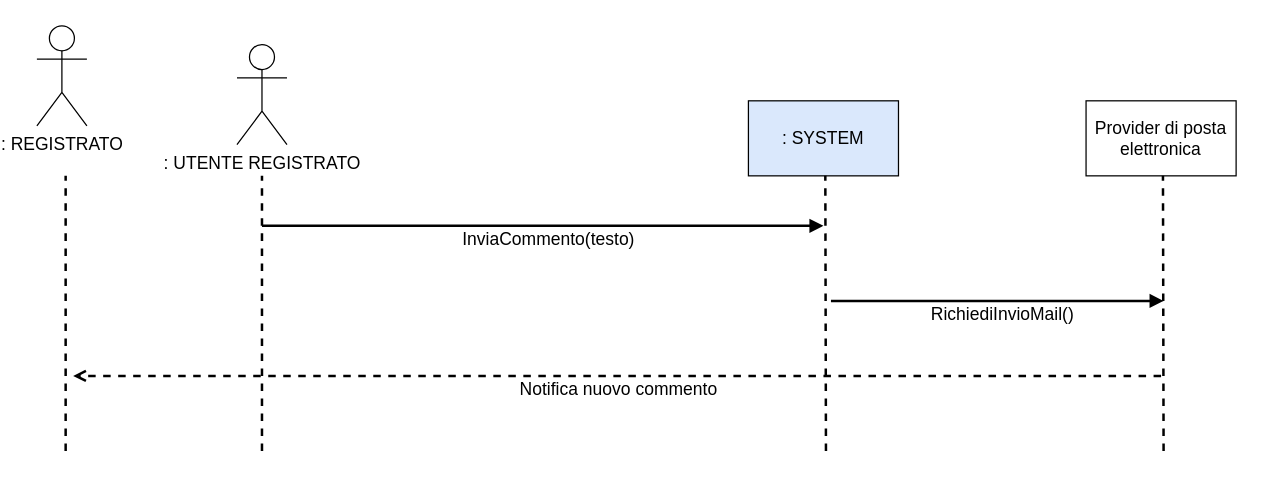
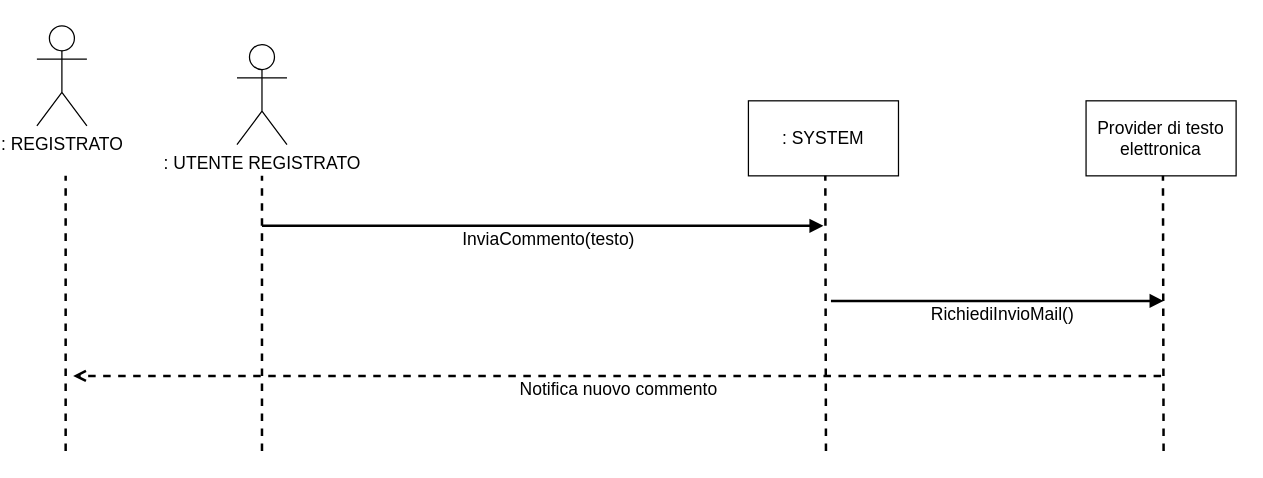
- <mxCell id="4" value=": SYSTEM" style="rounded=0;whiteSpace=wrap;html=1;fontSize=14;fillColor=#dae8fc;" parent="1" vertex="1"><mxGeometry x="589" y="80" width="120" height="60" as="geometry" /></mxCell>
+ <mxCell id="4" value=": SYSTEM" style="rounded=0;whiteSpace=wrap;html=1;fontSize=14;" parent="1" vertex="1"><mxGeometry x="589" y="80" width="120" height="60" as="geometry" /></mxCell>
- <mxCell id="12" value="Provider di posta elettronica" style="rounded=0;whiteSpace=wrap;html=1;fontSize=14;" parent="1" vertex="1"><mxGeometry x="859" y="80" width="120" height="60" as="geometry" /></mxCell>
+ <mxCell id="12" value="Provider di testo elettronica" style="rounded=0;whiteSpace=wrap;html=1;fontSize=14;" parent="1" vertex="1"><mxGeometry x="859" y="80" width="120" height="60" as="geometry" /></mxCell>
